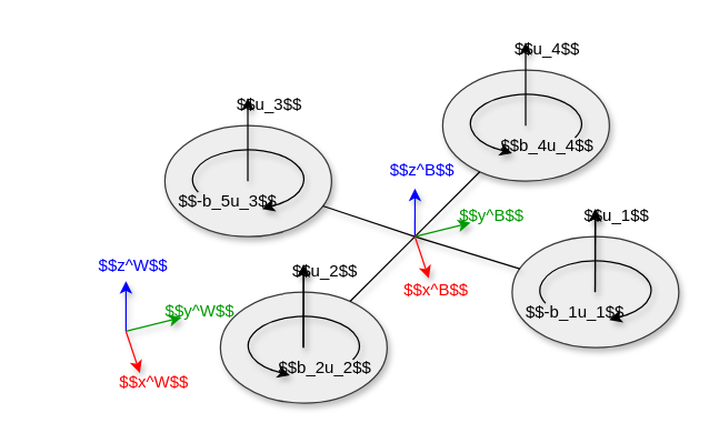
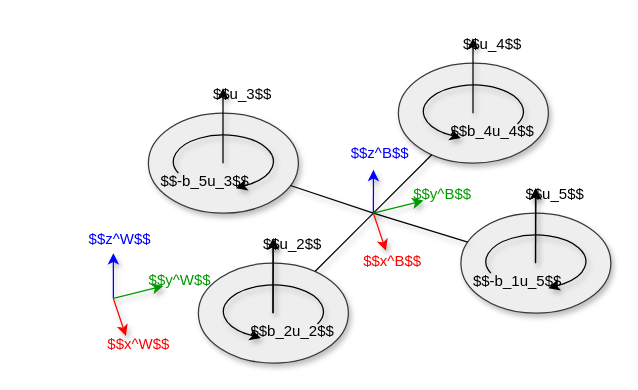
- <mxCell id="16" value="&lt;blockquote style=&quot;margin: 0 0 0 40px; border: none; padding: 0px;&quot;&gt;$$u_1$$&lt;/blockquote&gt;" style="text;html=1;align=center;verticalAlign=middle;resizable=0;points=[];autosize=1;strokeColor=none;fillColor=none;shadow=1;" parent="1" vertex="1"><mxGeometry x="368" y="140" width="110" height="30" as="geometry" /></mxCell>
+ <mxCell id="16" value="&lt;blockquote style=&quot;margin: 0 0 0 40px; border: none; padding: 0px;&quot;&gt;$$u_5$$&lt;/blockquote&gt;" style="text;html=1;align=center;verticalAlign=middle;resizable=0;points=[];autosize=1;strokeColor=none;fillColor=none;shadow=1;" parent="1" vertex="1"><mxGeometry x="368" y="140" width="110" height="30" as="geometry" /></mxCell>
- <mxCell id="25" value="&lt;blockquote style=&quot;margin: 0 0 0 40px; border: none; padding: 0px;&quot;&gt;$$-b_1u_1$$&lt;/blockquote&gt;" style="text;html=1;align=center;verticalAlign=middle;resizable=0;points=[];autosize=1;strokeColor=none;fillColor=none;fontColor=#000000;shadow=1;" parent="1" vertex="1"><mxGeometry x="328" y="210" width="130" height="30" as="geometry" /></mxCell>
+ <mxCell id="25" value="&lt;blockquote style=&quot;margin: 0 0 0 40px; border: none; padding: 0px;&quot;&gt;$$-b_1u_5$$&lt;/blockquote&gt;" style="text;html=1;align=center;verticalAlign=middle;resizable=0;points=[];autosize=1;strokeColor=none;fillColor=none;fontColor=#000000;shadow=1;" parent="1" vertex="1"><mxGeometry x="328" y="210" width="130" height="30" as="geometry" /></mxCell>
